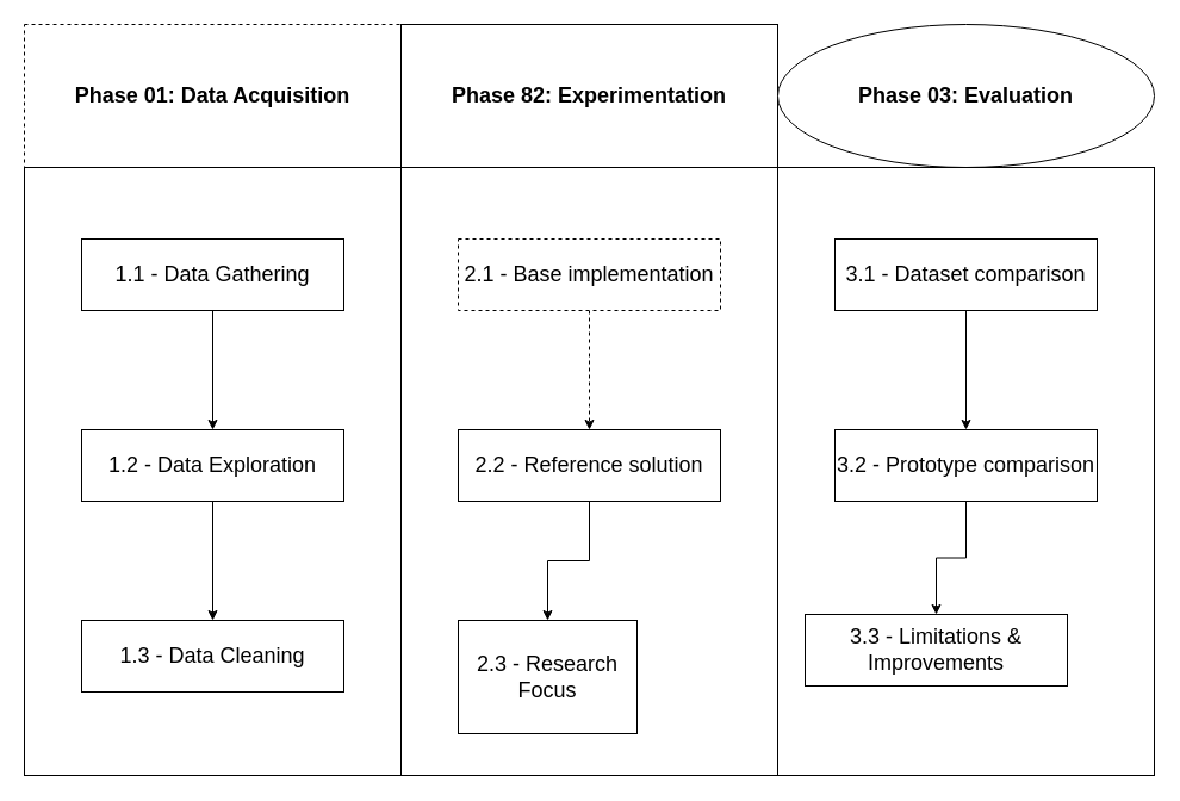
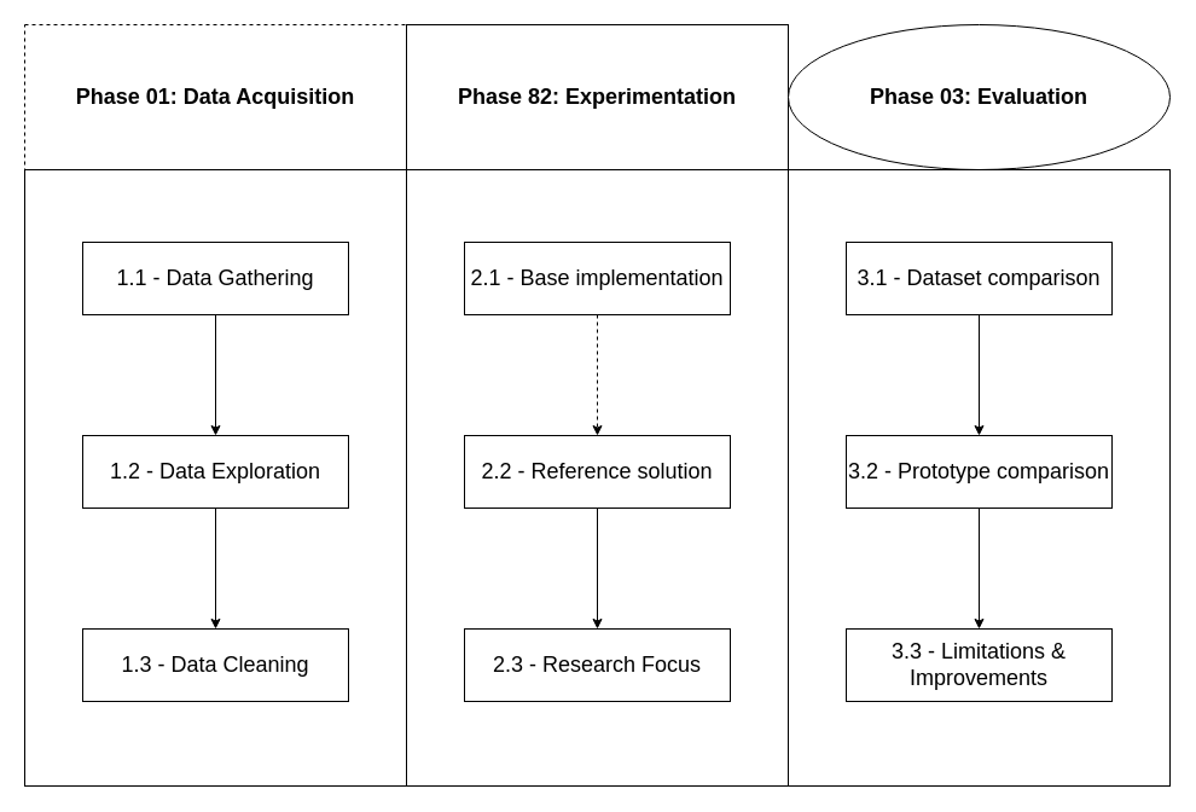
- <mxCell id="14" value="2.1 - Base implementation" style="rounded=0;whiteSpace=wrap;html=1;fontSize=18;dashed=1;" vertex="1" parent="1"><mxGeometry x="384" y="200" width="220" height="60" as="geometry" /></mxCell>
+ <mxCell id="14" value="2.1 - Base implementation" style="rounded=0;whiteSpace=wrap;html=1;fontSize=18;" vertex="1" parent="1"><mxGeometry x="384" y="200" width="220" height="60" as="geometry" /></mxCell>
- <mxCell id="22" value="3.3 - Limitations &amp;amp; Improvements" style="rounded=0;whiteSpace=wrap;html=1;fontSize=18;" vertex="1" parent="1"><mxGeometry x="675" y="515" width="220" height="60" as="geometry" /></mxCell>
+ <mxCell id="22" value="3.3 - Limitations &amp;amp; Improvements" style="rounded=0;whiteSpace=wrap;html=1;fontSize=18;" vertex="1" parent="1"><mxGeometry x="700" y="520" width="220" height="60" as="geometry" /></mxCell>
- <mxCell id="17" value="2.3 - Research Focus" style="rounded=0;whiteSpace=wrap;html=1;fontSize=18;" vertex="1" parent="1"><mxGeometry x="384" y="520" width="150" height="95" as="geometry" /></mxCell>
+ <mxCell id="17" value="2.3 - Research Focus" style="rounded=0;whiteSpace=wrap;html=1;fontSize=18;" vertex="1" parent="1"><mxGeometry x="384" y="520" width="220" height="60" as="geometry" /></mxCell>
